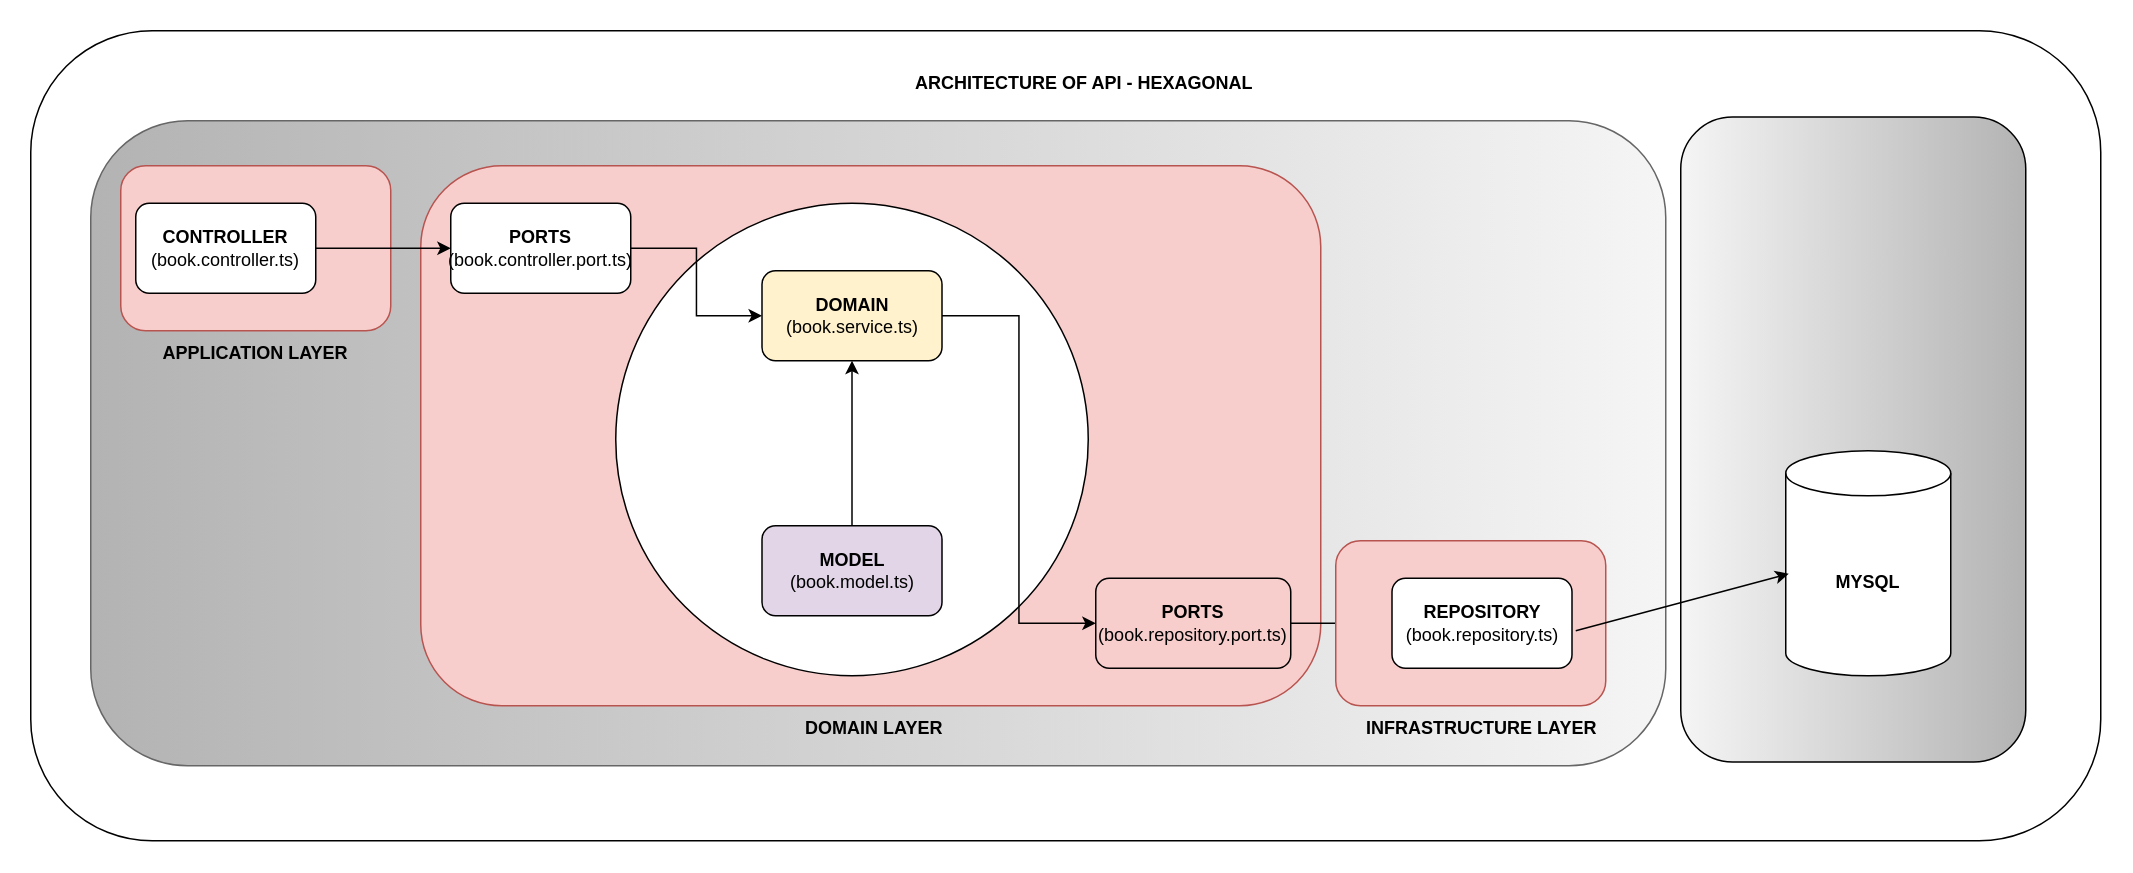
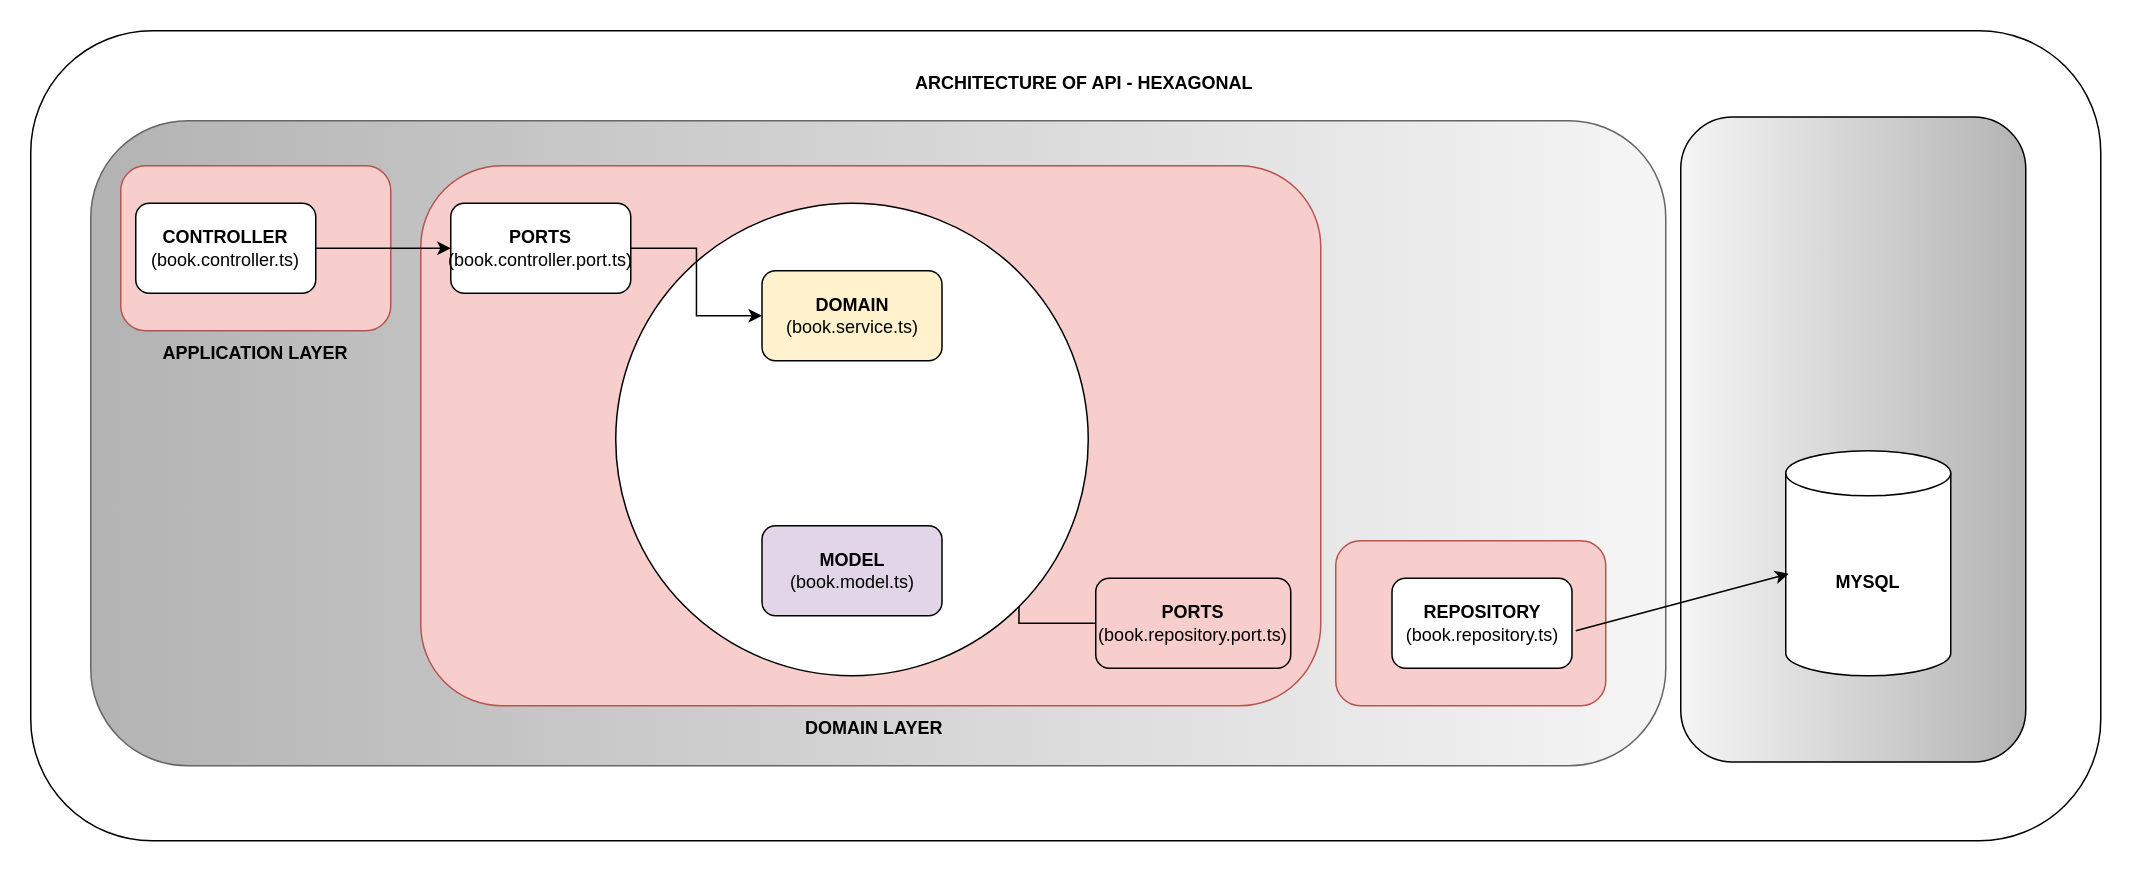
- <mxCell id="12" style="edgeStyle=orthogonalEdgeStyle;rounded=0;orthogonalLoop=1;jettySize=auto;html=1;entryX=0;entryY=0.5;entryDx=0;entryDy=0;" edge="1" parent="1" source="13" target="7"><mxGeometry relative="1" as="geometry" /></mxCell>
- <mxCell id="14" style="edgeStyle=orthogonalEdgeStyle;rounded=0;orthogonalLoop=1;jettySize=auto;html=1;entryX=0.5;entryY=1;entryDx=0;entryDy=0;" edge="1" parent="1" source="15" target="13"><mxGeometry relative="1" as="geometry" /></mxCell>
- <mxCell id="6" style="edgeStyle=orthogonalEdgeStyle;rounded=0;orthogonalLoop=1;jettySize=auto;html=1;" edge="1" parent="1" source="7" target="18"><mxGeometry relative="1" as="geometry" /></mxCell>
+ <mxCell id="6" style="edgeStyle=orthogonalEdgeStyle;rounded=0;orthogonalLoop=1;jettySize=auto;html=1;" edge="1" parent="1" source="7" target="15"><mxGeometry relative="1" as="geometry" /></mxCell>
- <mxCell id="17" value="INFRASTRUCTURE LAYER" style="text;html=1;align=center;verticalAlign=middle;whiteSpace=wrap;rounded=0;fontStyle=1;fontFamily=Helvetica;fontSize=12;fontColor=default;" vertex="1" parent="1"><mxGeometry x="905" y="470" width="165" height="30" as="geometry" /></mxCell>
